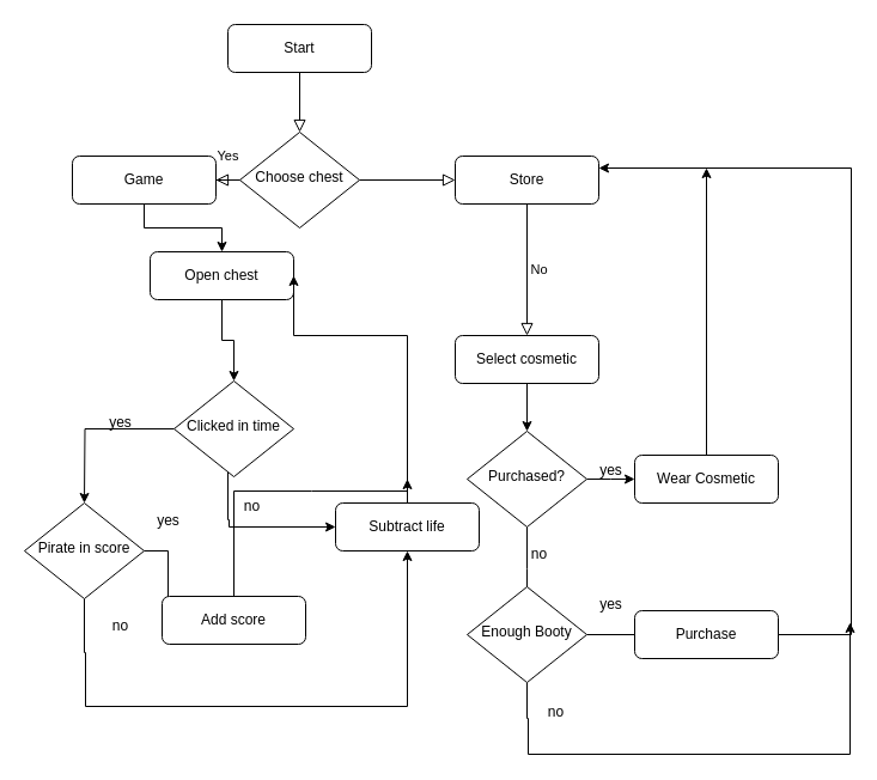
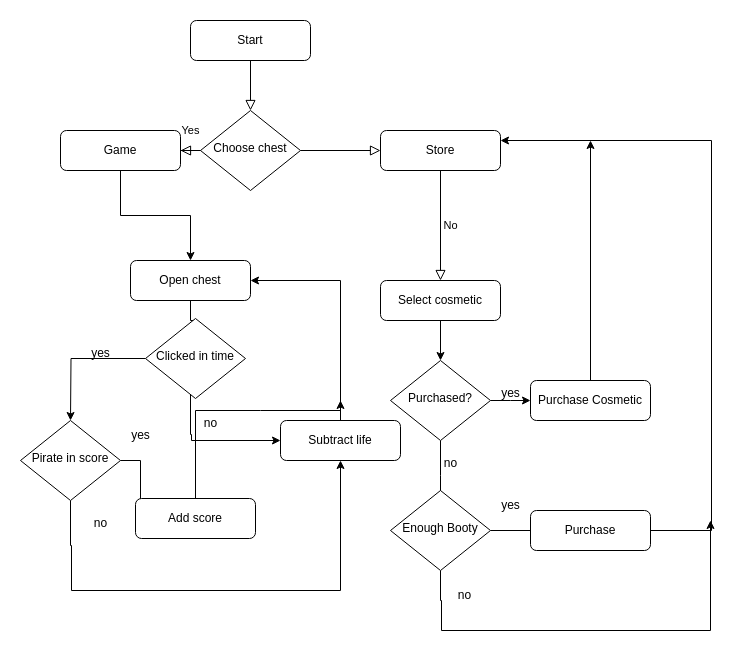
- <mxCell id="10" value="Open chest" style="rounded=1;whiteSpace=wrap;html=1;fontSize=12;glass=0;strokeWidth=1;shadow=0;" parent="1" vertex="1"><mxGeometry x="125" y="210" width="120" height="40" as="geometry" /></mxCell>
+ <mxCell id="10" value="Open chest" style="rounded=1;whiteSpace=wrap;html=1;fontSize=12;glass=0;strokeWidth=1;shadow=0;" parent="1" vertex="1"><mxGeometry x="130" y="260" width="120" height="40" as="geometry" /></mxCell>
- <mxCell id="21" value="Wear Cosmetic" style="rounded=1;whiteSpace=wrap;html=1;fontSize=12;glass=0;strokeWidth=1;shadow=0;" vertex="1" parent="1"><mxGeometry x="530" y="380" width="120" height="40" as="geometry" /></mxCell>
+ <mxCell id="21" value="Purchase Cosmetic" style="rounded=1;whiteSpace=wrap;html=1;fontSize=12;glass=0;strokeWidth=1;shadow=0;" vertex="1" parent="1"><mxGeometry x="530" y="380" width="120" height="40" as="geometry" /></mxCell>
